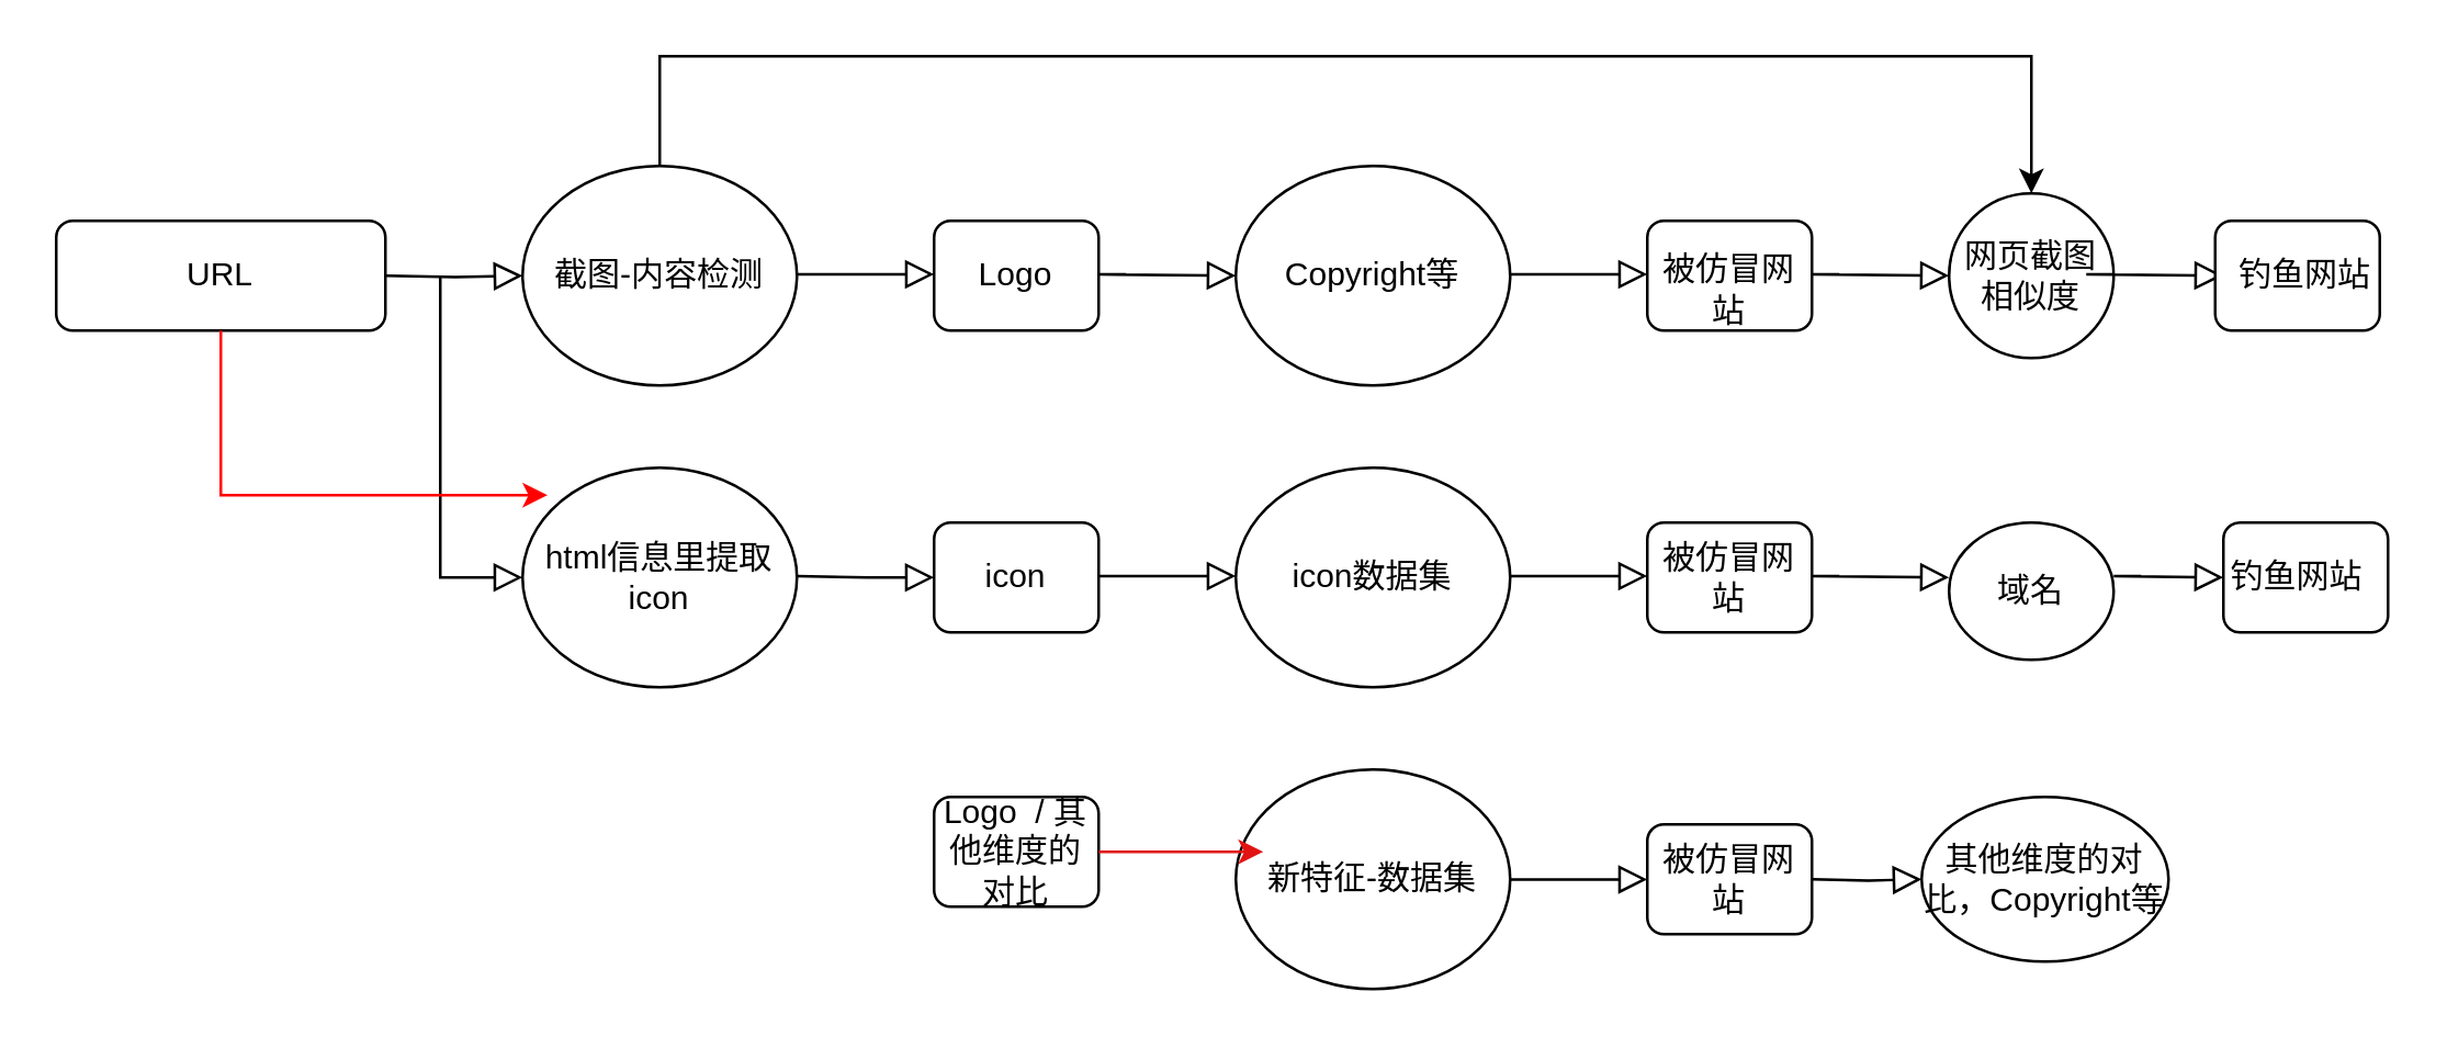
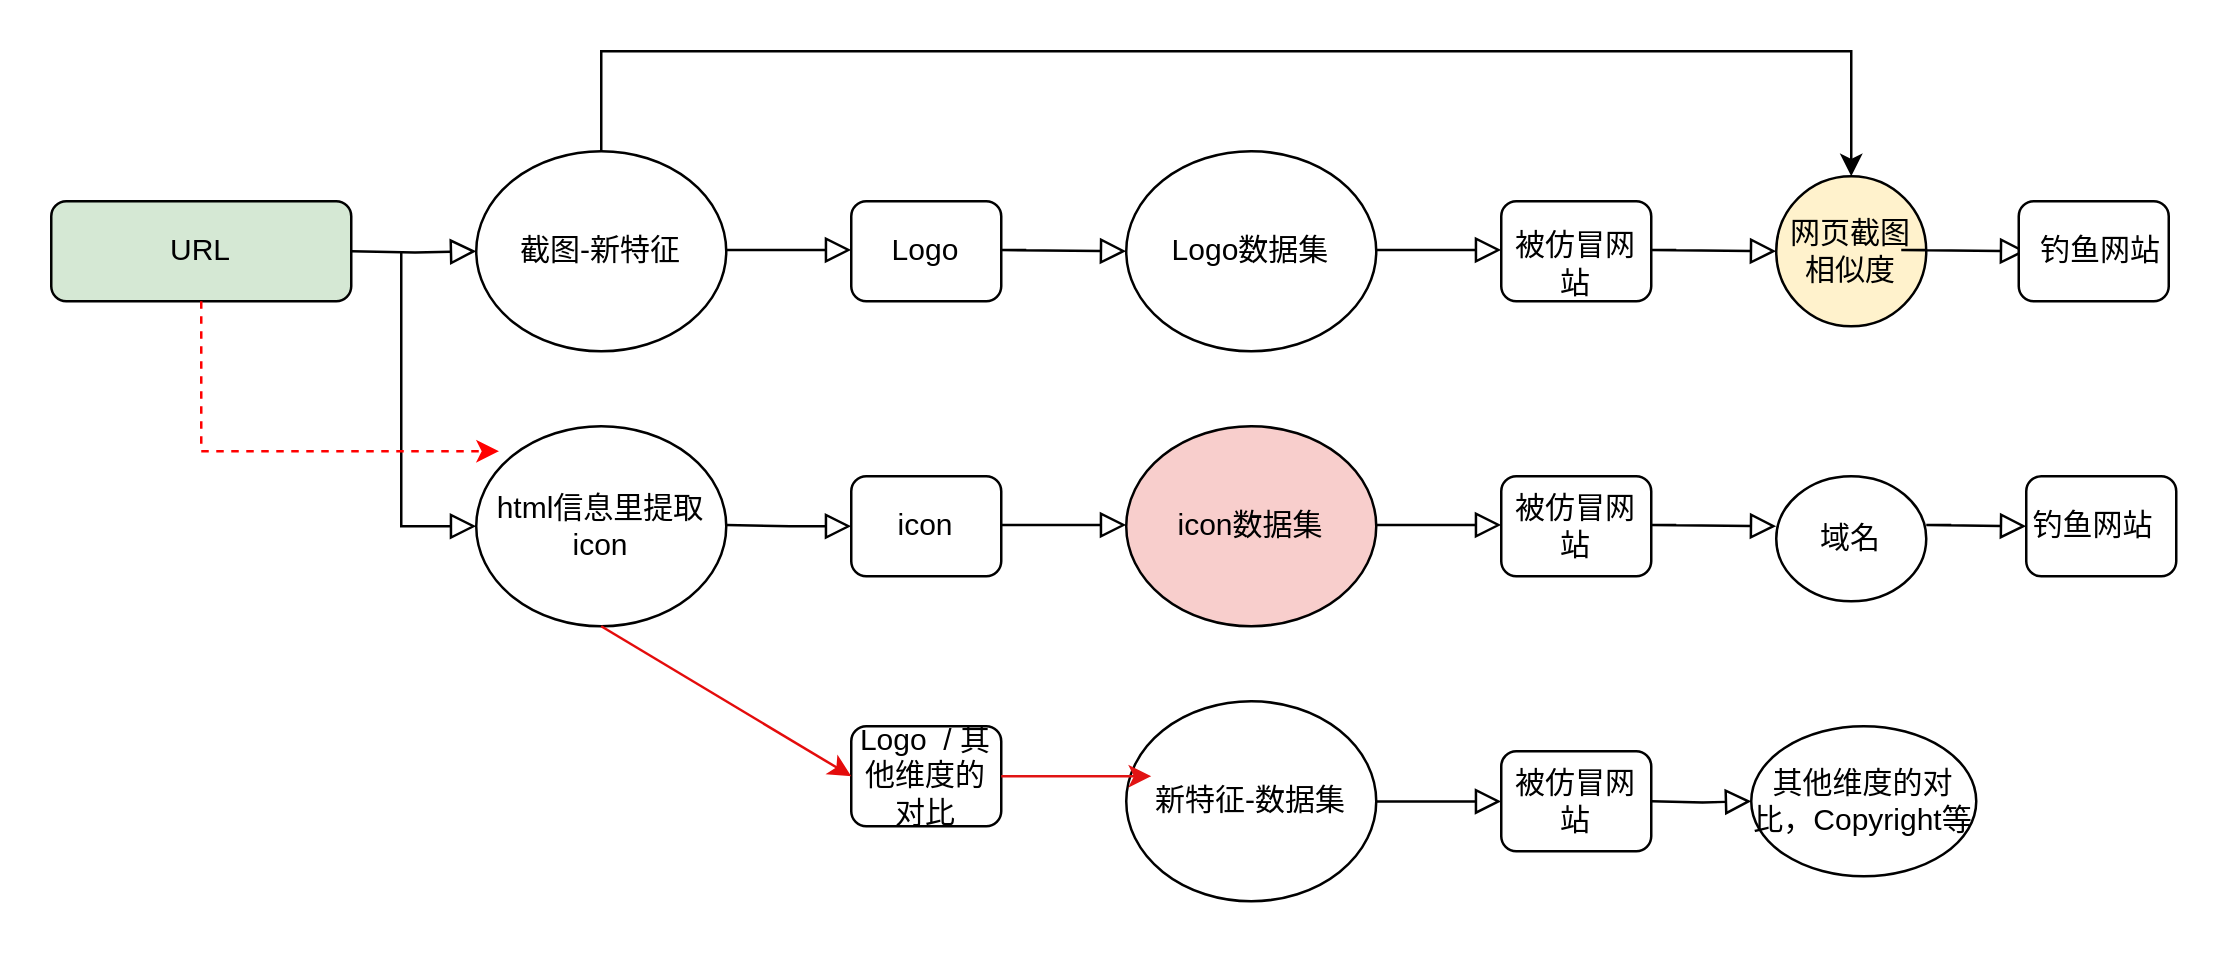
- <mxCell id="2" value="URL" style="rounded=1;whiteSpace=wrap;html=1;fontSize=12;glass=0;strokeWidth=1;shadow=0;" parent="1" vertex="1"><mxGeometry x="20" y="80" width="120" height="40" as="geometry" /></mxCell>
+ <mxCell id="2" value="URL" style="rounded=1;whiteSpace=wrap;html=1;fontSize=12;glass=0;strokeWidth=1;shadow=0;fillColor=#d5e8d4;" parent="1" vertex="1"><mxGeometry x="20" y="80" width="120" height="40" as="geometry" /></mxCell>
- <mxCell id="4" value="截图-内容检测" style="ellipse;whiteSpace=wrap;html=1;" vertex="1" parent="1"><mxGeometry x="190" y="60" width="100" height="80" as="geometry" /></mxCell>
+ <mxCell id="4" value="截图-新特征" style="ellipse;whiteSpace=wrap;html=1;" vertex="1" parent="1"><mxGeometry x="190" y="60" width="100" height="80" as="geometry" /></mxCell>
- <mxCell id="13" value="Copyright等" style="ellipse;whiteSpace=wrap;html=1;" vertex="1" parent="1"><mxGeometry x="450" y="60" width="100" height="80" as="geometry" /></mxCell>
+ <mxCell id="13" value="Logo数据集" style="ellipse;whiteSpace=wrap;html=1;" vertex="1" parent="1"><mxGeometry x="450" y="60" width="100" height="80" as="geometry" /></mxCell>
- <mxCell id="23" value="网页截图相似度" style="ellipse;whiteSpace=wrap;html=1;" vertex="1" parent="1"><mxGeometry x="710" y="70" width="60" height="60" as="geometry" /></mxCell>
+ <mxCell id="23" value="网页截图相似度" style="ellipse;whiteSpace=wrap;html=1;fillColor=#fff2cc;" vertex="1" parent="1"><mxGeometry x="710" y="70" width="60" height="60" as="geometry" /></mxCell>
- <mxCell id="15" value="" style="endArrow=classic;html=1;rounded=0;exitX=0.5;exitY=1;exitDx=0;exitDy=0;entryX=0.091;entryY=0.125;entryDx=0;entryDy=0;entryPerimeter=0;strokeColor=#FF0000;" edge="1" parent="1" source="2" target="8"><mxGeometry width="50" height="50" relative="1" as="geometry"><mxPoint x="40" y="210" as="sourcePoint" /><mxPoint x="90" y="160" as="targetPoint" /><Array as="points"><mxPoint x="80" y="180" /></Array></mxGeometry></mxCell>
+ <mxCell id="15" value="" style="endArrow=classic;html=1;rounded=0;exitX=0.5;exitY=1;exitDx=0;exitDy=0;entryX=0.091;entryY=0.125;entryDx=0;entryDy=0;entryPerimeter=0;strokeColor=#FF0000;dashed=1;" edge="1" parent="1" source="2" target="8"><mxGeometry width="50" height="50" relative="1" as="geometry"><mxPoint x="40" y="210" as="sourcePoint" /><mxPoint x="90" y="160" as="targetPoint" /><Array as="points"><mxPoint x="80" y="180" /></Array></mxGeometry></mxCell>
- <mxCell id="14" value="icon数据集" style="ellipse;whiteSpace=wrap;html=1;" vertex="1" parent="1"><mxGeometry x="450" y="170" width="100" height="80" as="geometry" /></mxCell>
+ <mxCell id="14" value="icon数据集" style="ellipse;whiteSpace=wrap;html=1;fillColor=#f8cecc;" vertex="1" parent="1"><mxGeometry x="450" y="170" width="100" height="80" as="geometry" /></mxCell>
+ <mxCell id="33" value="" style="endArrow=classic;html=1;rounded=0;entryX=0;entryY=0.5;entryDx=0;entryDy=0;exitX=0.5;exitY=1;exitDx=0;exitDy=0;strokeColor=#e40c0c;" edge="1" parent="1" source="8" target="32"><mxGeometry width="50" height="50" relative="1" as="geometry"><mxPoint x="480" y="290" as="sourcePoint" /><mxPoint x="210" y="440" as="targetPoint" /></mxGeometry></mxCell>
